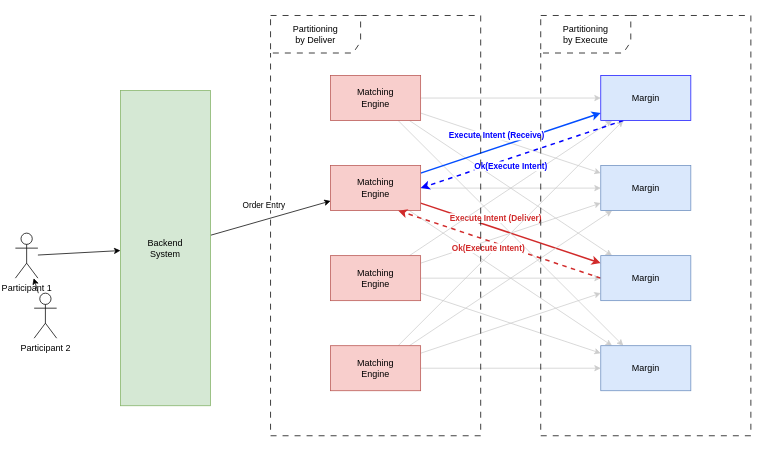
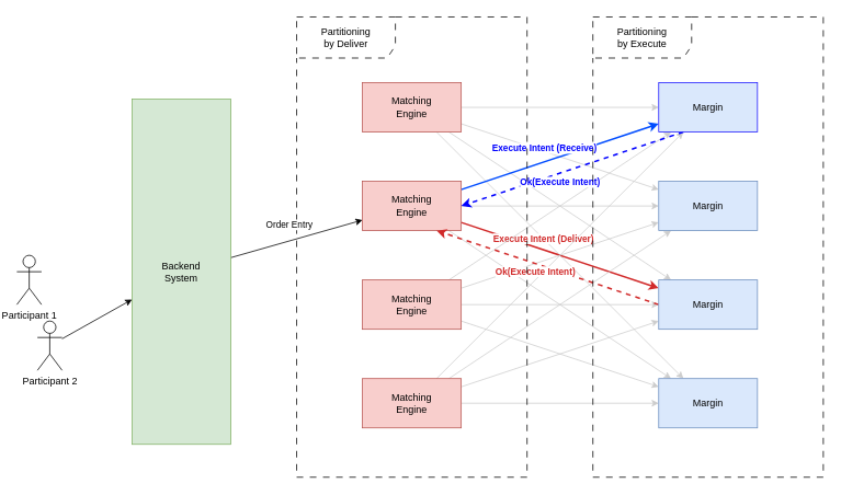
- <mxCell id="35" style="rounded=0;orthogonalLoop=1;jettySize=auto;html=1;" edge="1" parent="1" source="36" target="34"><mxGeometry relative="1" as="geometry" /></mxCell>
- <mxCell id="37" style="rounded=0;orthogonalLoop=1;jettySize=auto;html=1;" edge="1" parent="1" source="38" target="36"><mxGeometry relative="1" as="geometry" /></mxCell>
+ <mxCell id="37" style="rounded=0;orthogonalLoop=1;jettySize=auto;html=1;" edge="1" parent="1" source="38" target="34"><mxGeometry relative="1" as="geometry" /></mxCell>
